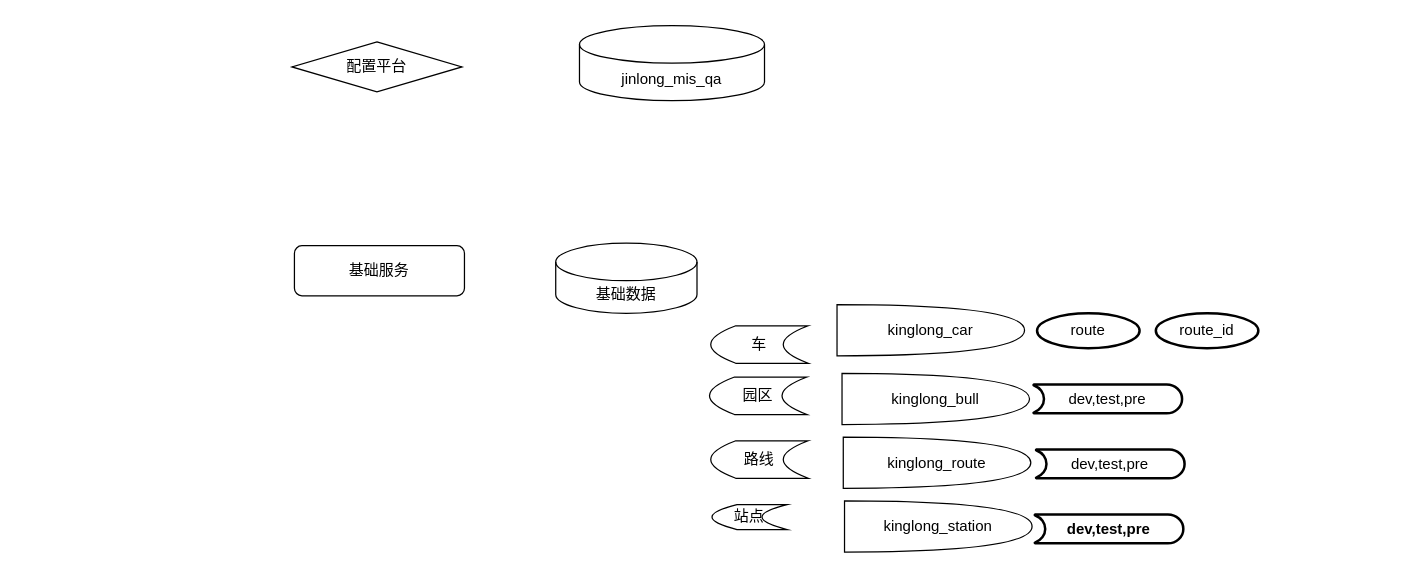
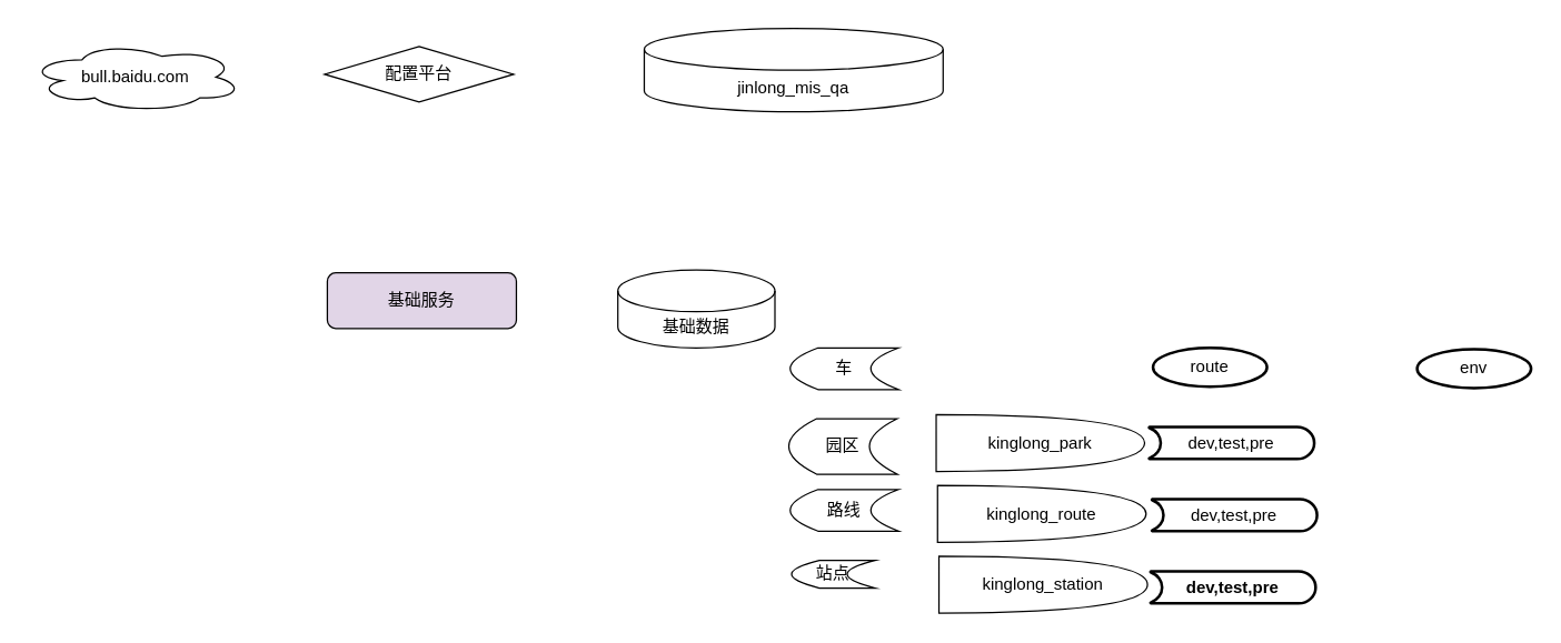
- <mxCell id="2" value="jinlong_mis_qa" style="shape=cylinder3;whiteSpace=wrap;html=1;boundedLbl=1;backgroundOutline=1;size=15;" vertex="1" parent="1"><mxGeometry x="463" y="20" width="148" height="60" as="geometry" /></mxCell>
+ <mxCell id="2" value="jinlong_mis_qa" style="shape=cylinder3;whiteSpace=wrap;html=1;boundedLbl=1;backgroundOutline=1;size=15;" vertex="1" parent="1"><mxGeometry x="463" y="20" width="215" height="60" as="geometry" /></mxCell>
+ <mxCell id="3" value="bull.baidu.com" style="ellipse;shape=cloud;whiteSpace=wrap;html=1;" vertex="1" parent="1"><mxGeometry x="20" y="30" width="154" height="50" as="geometry" /></mxCell>
- <mxCell id="5" value="基础服务" style="rounded=1;whiteSpace=wrap;html=1;" vertex="1" parent="1"><mxGeometry x="235" y="196" width="136" height="40" as="geometry" /></mxCell>
+ <mxCell id="5" value="基础服务" style="rounded=1;whiteSpace=wrap;html=1;fillColor=#e1d5e7;" vertex="1" parent="1"><mxGeometry x="235" y="196" width="136" height="40" as="geometry" /></mxCell>
- <mxCell id="7" value="kinglong_car" style="shape=or;whiteSpace=wrap;html=1;" vertex="1" parent="1"><mxGeometry x="669" y="243" width="150" height="41" as="geometry" /></mxCell>
- <mxCell id="19" value="route_id" style="strokeWidth=2;html=1;shape=mxgraph.flowchart.start_1;whiteSpace=wrap;" vertex="1" parent="1"><mxGeometry x="924" y="250" width="82" height="28" as="geometry" /></mxCell>
+ <mxCell id="20" value="env" style="strokeWidth=2;html=1;shape=mxgraph.flowchart.start_1;whiteSpace=wrap;" vertex="1" parent="1"><mxGeometry x="1019" y="251" width="82" height="28" as="geometry" /></mxCell>
- <mxCell id="8" value="车" style="shape=dataStorage;whiteSpace=wrap;html=1;fixedSize=1;" vertex="1" parent="1"><mxGeometry x="568" y="260" width="78" height="30" as="geometry" /></mxCell>
+ <mxCell id="8" value="车" style="shape=dataStorage;whiteSpace=wrap;html=1;fixedSize=1;" vertex="1" parent="1"><mxGeometry x="568" y="250" width="78" height="30" as="geometry" /></mxCell>
- <mxCell id="9" value="园区" style="shape=dataStorage;whiteSpace=wrap;html=1;fixedSize=1;" vertex="1" parent="1"><mxGeometry x="567" y="301" width="78" height="30" as="geometry" /></mxCell>
+ <mxCell id="9" value="园区" style="shape=dataStorage;whiteSpace=wrap;html=1;fixedSize=1;" vertex="1" parent="1"><mxGeometry x="567" y="301" width="78" height="40" as="geometry" /></mxCell>
- <mxCell id="12" value="kinglong_bull" style="shape=or;whiteSpace=wrap;html=1;" vertex="1" parent="1"><mxGeometry x="673" y="298" width="150" height="41" as="geometry" /></mxCell>
+ <mxCell id="12" value="kinglong_park" style="shape=or;whiteSpace=wrap;html=1;" vertex="1" parent="1"><mxGeometry x="673" y="298" width="150" height="41" as="geometry" /></mxCell>
